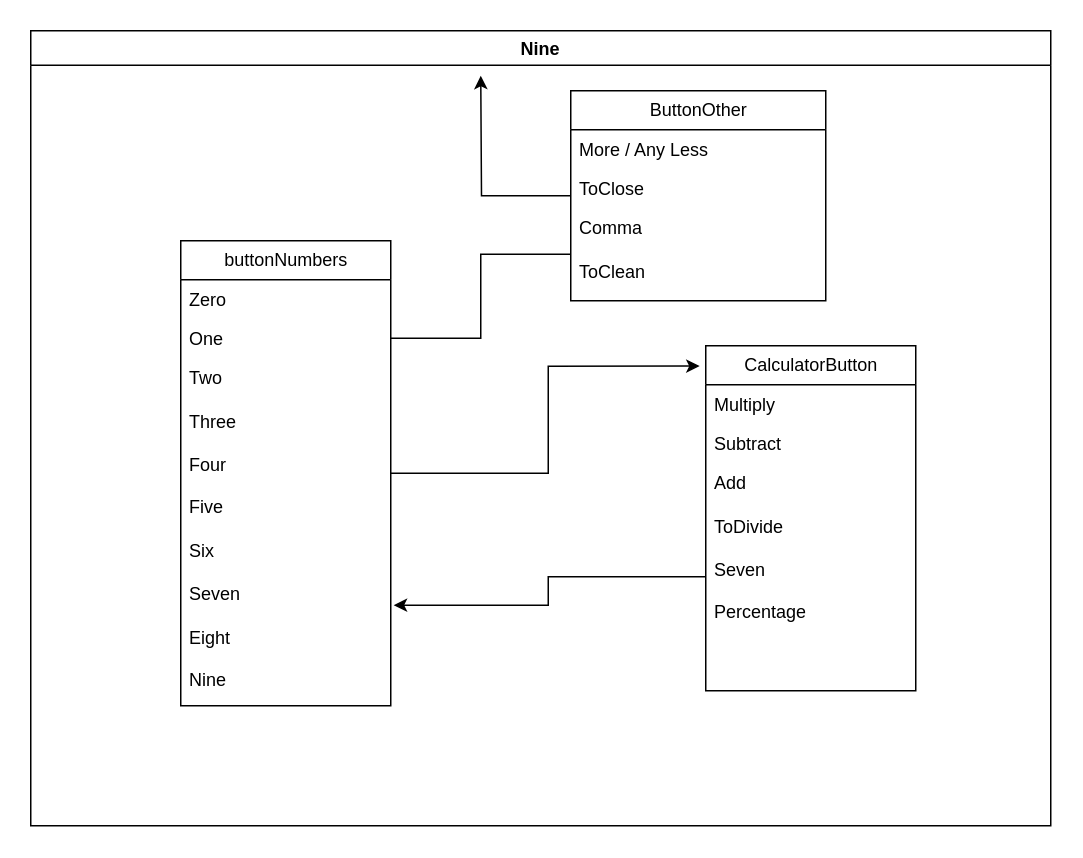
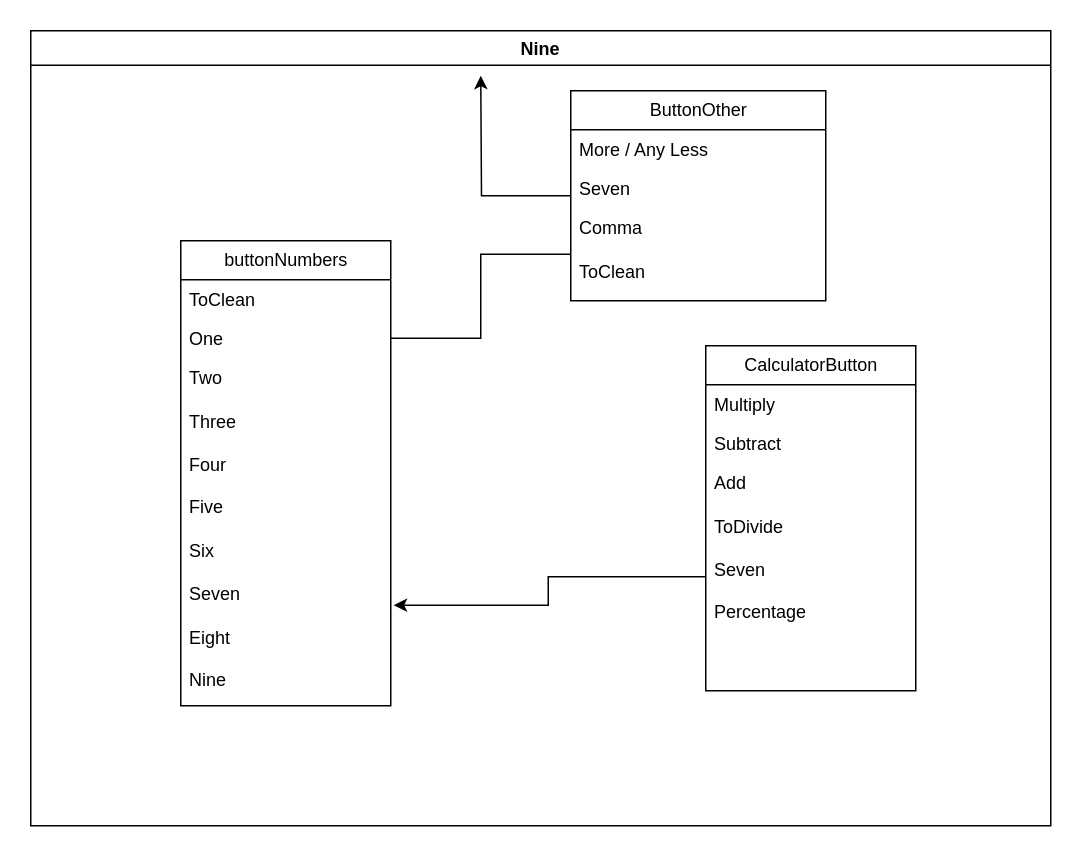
- <mxCell id="16" value="ToClose" style="text;strokeColor=none;fillColor=none;align=left;verticalAlign=top;spacingLeft=4;spacingRight=4;overflow=hidden;rotatable=0;points=[[0,0.5],[1,0.5]];portConstraint=eastwest;whiteSpace=wrap;html=1;" vertex="1" parent="14"><mxGeometry y="52" width="170" height="26" as="geometry" /></mxCell>
+ <mxCell id="16" value="Seven" style="text;strokeColor=none;fillColor=none;align=left;verticalAlign=top;spacingLeft=4;spacingRight=4;overflow=hidden;rotatable=0;points=[[0,0.5],[1,0.5]];portConstraint=eastwest;whiteSpace=wrap;html=1;" vertex="1" parent="14"><mxGeometry y="52" width="170" height="26" as="geometry" /></mxCell>
- <mxCell id="3" value="Zero" style="text;strokeColor=none;fillColor=none;align=left;verticalAlign=top;spacingLeft=4;spacingRight=4;overflow=hidden;rotatable=0;points=[[0,0.5],[1,0.5]];portConstraint=eastwest;whiteSpace=wrap;html=1;" vertex="1" parent="2"><mxGeometry y="26" width="140" height="26" as="geometry" /></mxCell>
+ <mxCell id="3" value="ToClean" style="text;strokeColor=none;fillColor=none;align=left;verticalAlign=top;spacingLeft=4;spacingRight=4;overflow=hidden;rotatable=0;points=[[0,0.5],[1,0.5]];portConstraint=eastwest;whiteSpace=wrap;html=1;" vertex="1" parent="2"><mxGeometry y="26" width="140" height="26" as="geometry" /></mxCell>
- <mxCell id="10" style="edgeStyle=orthogonalEdgeStyle;rounded=0;orthogonalLoop=1;jettySize=auto;html=1;entryX=-0.029;entryY=0.059;entryDx=0;entryDy=0;entryPerimeter=0;" edge="1" parent="1" source="2" target="6"><mxGeometry relative="1" as="geometry" /></mxCell>
